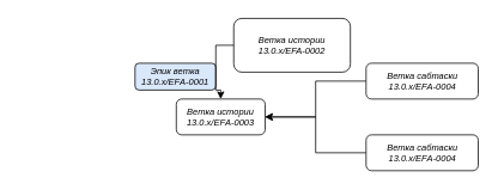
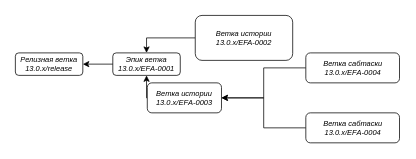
- <mxCell id="6" style="edgeStyle=orthogonalEdgeStyle;rounded=0;orthogonalLoop=1;jettySize=auto;html=1;exitX=0;exitY=0.5;exitDx=0;exitDy=0;fontSize=10;" parent="1" source="7" target="5" edge="1"><mxGeometry relative="1" as="geometry" /></mxCell>
+ <mxCell id="6" style="edgeStyle=orthogonalEdgeStyle;rounded=0;orthogonalLoop=1;jettySize=auto;html=1;exitX=0;exitY=0.5;exitDx=0;exitDy=0;entryX=0.5;entryY=0;entryDx=0;entryDy=0;fontSize=10;" parent="1" source="7" target="3" edge="1"><mxGeometry relative="1" as="geometry" /></mxCell>
+ <mxCell id="2" value="Релизная ветка 13.0.x/release" style="rounded=1;whiteSpace=wrap;html=1;fontStyle=2;fontSize=10;" parent="1" vertex="1"><mxGeometry x="20" y="70" width="90" height="30" as="geometry" /></mxCell>
+ <mxCell id="12" value="" style="endArrow=classic;html=1;rounded=0;entryX=1;entryY=0.5;entryDx=0;entryDy=0;exitX=0;exitY=0.5;exitDx=0;exitDy=0;fontSize=10;" parent="1" source="3" target="2" edge="1"><mxGeometry width="50" height="50" relative="1" as="geometry"><mxPoint x="110" y="210" as="sourcePoint" /><mxPoint x="160" y="160" as="targetPoint" /></mxGeometry></mxCell>
- <mxCell id="3" value="Эпик ветка 13.0.x/EFА-0001" style="rounded=1;whiteSpace=wrap;html=1;fontStyle=2;fontSize=10;fillColor=#dae8fc;" parent="1" vertex="1"><mxGeometry x="150" y="70" width="90" height="30" as="geometry" /></mxCell>
+ <mxCell id="3" value="Эпик ветка 13.0.x/EFА-0001" style="rounded=1;whiteSpace=wrap;html=1;fontStyle=2;fontSize=10;" parent="1" vertex="1"><mxGeometry x="150" y="70" width="90" height="30" as="geometry" /></mxCell>
+ <mxCell id="4" style="edgeStyle=orthogonalEdgeStyle;rounded=0;orthogonalLoop=1;jettySize=auto;html=1;exitX=0;exitY=0.5;exitDx=0;exitDy=0;entryX=0.5;entryY=1;entryDx=0;entryDy=0;fontSize=10;" parent="1" source="5" target="3" edge="1"><mxGeometry relative="1" as="geometry" /></mxCell>
